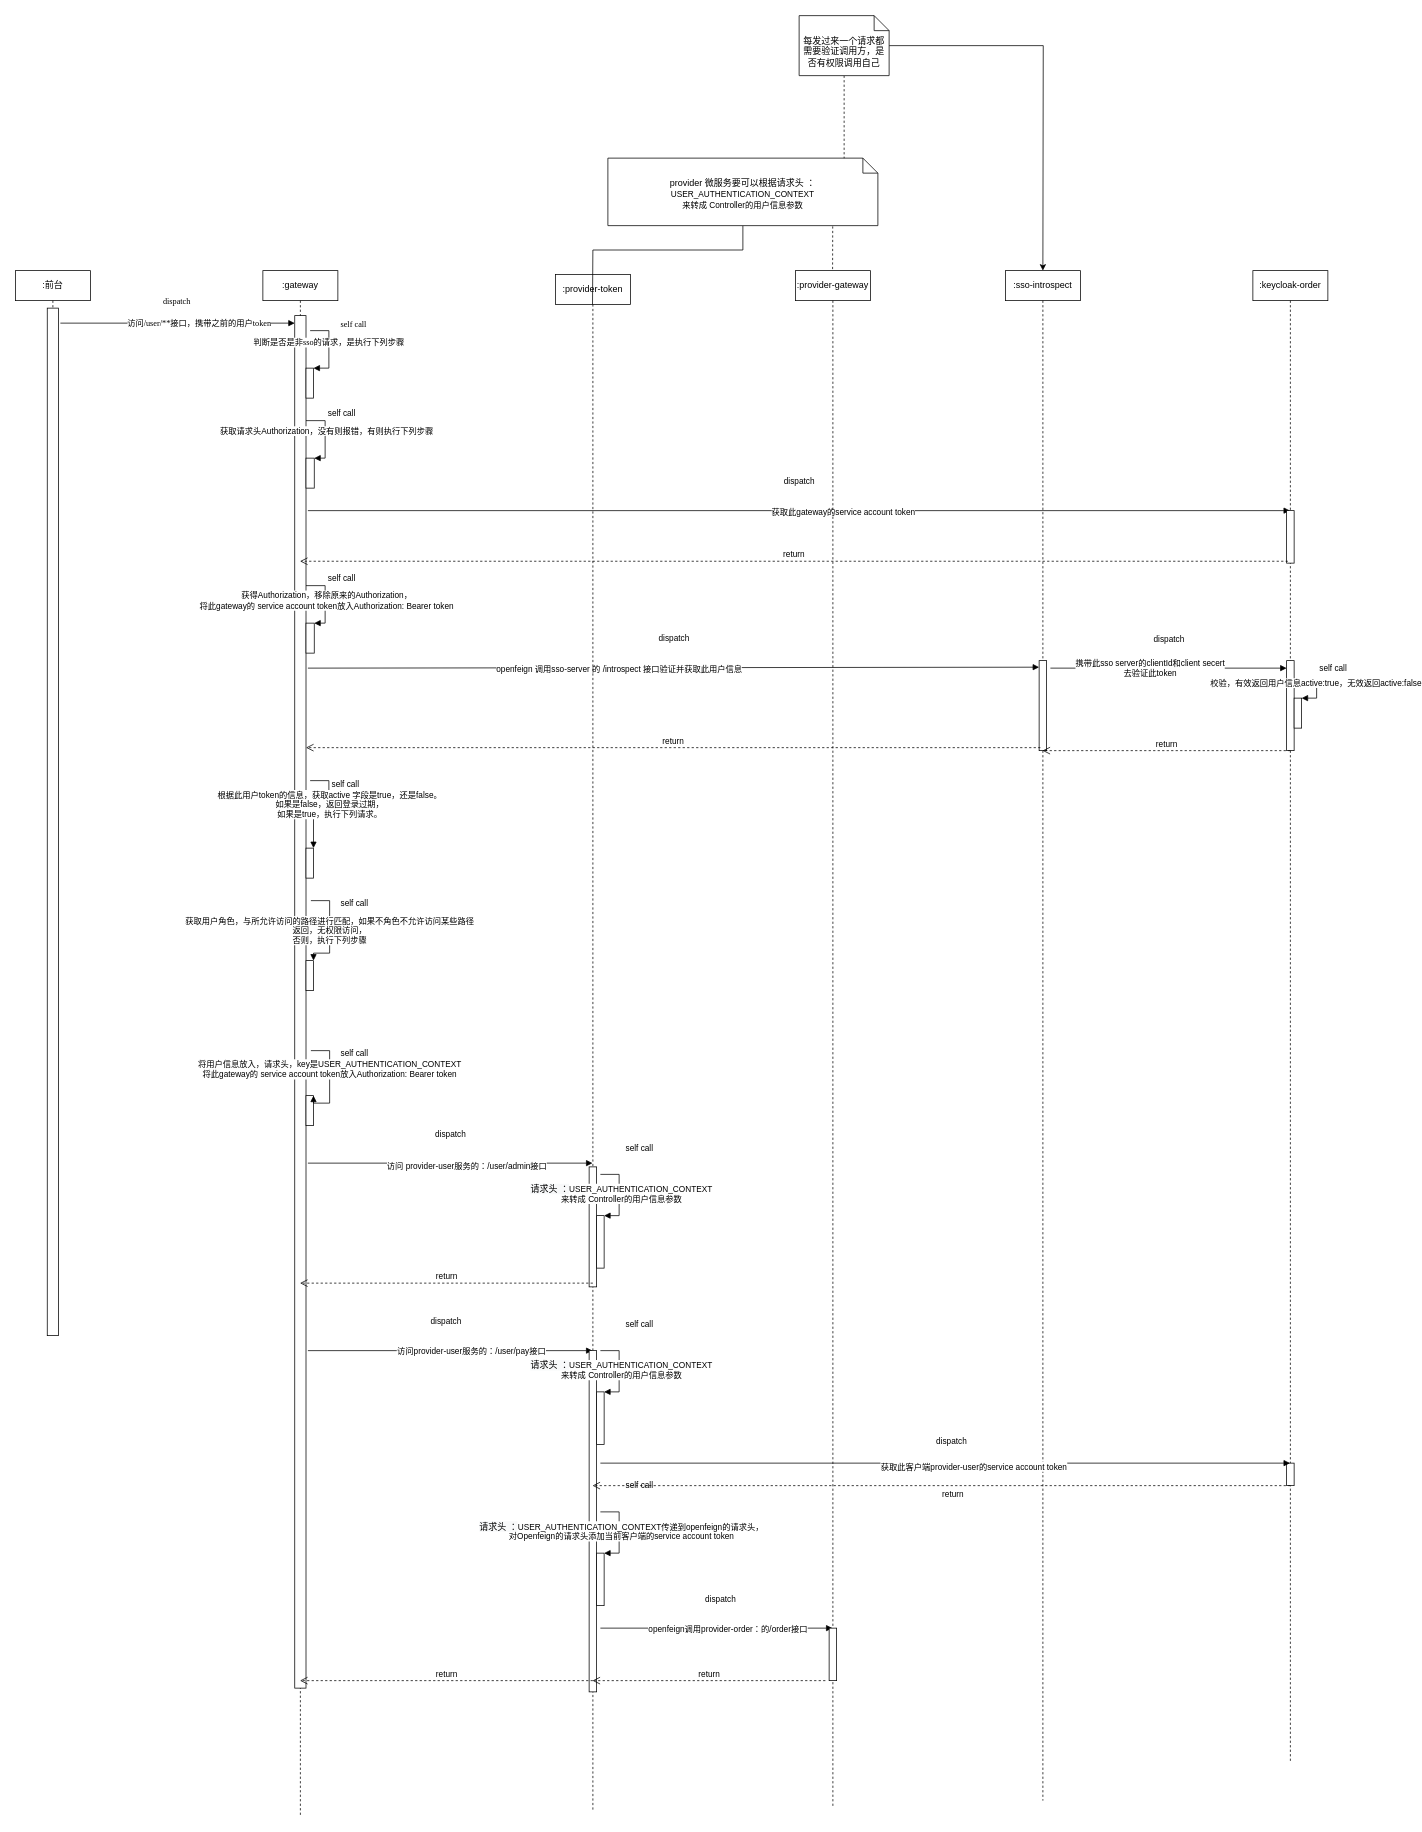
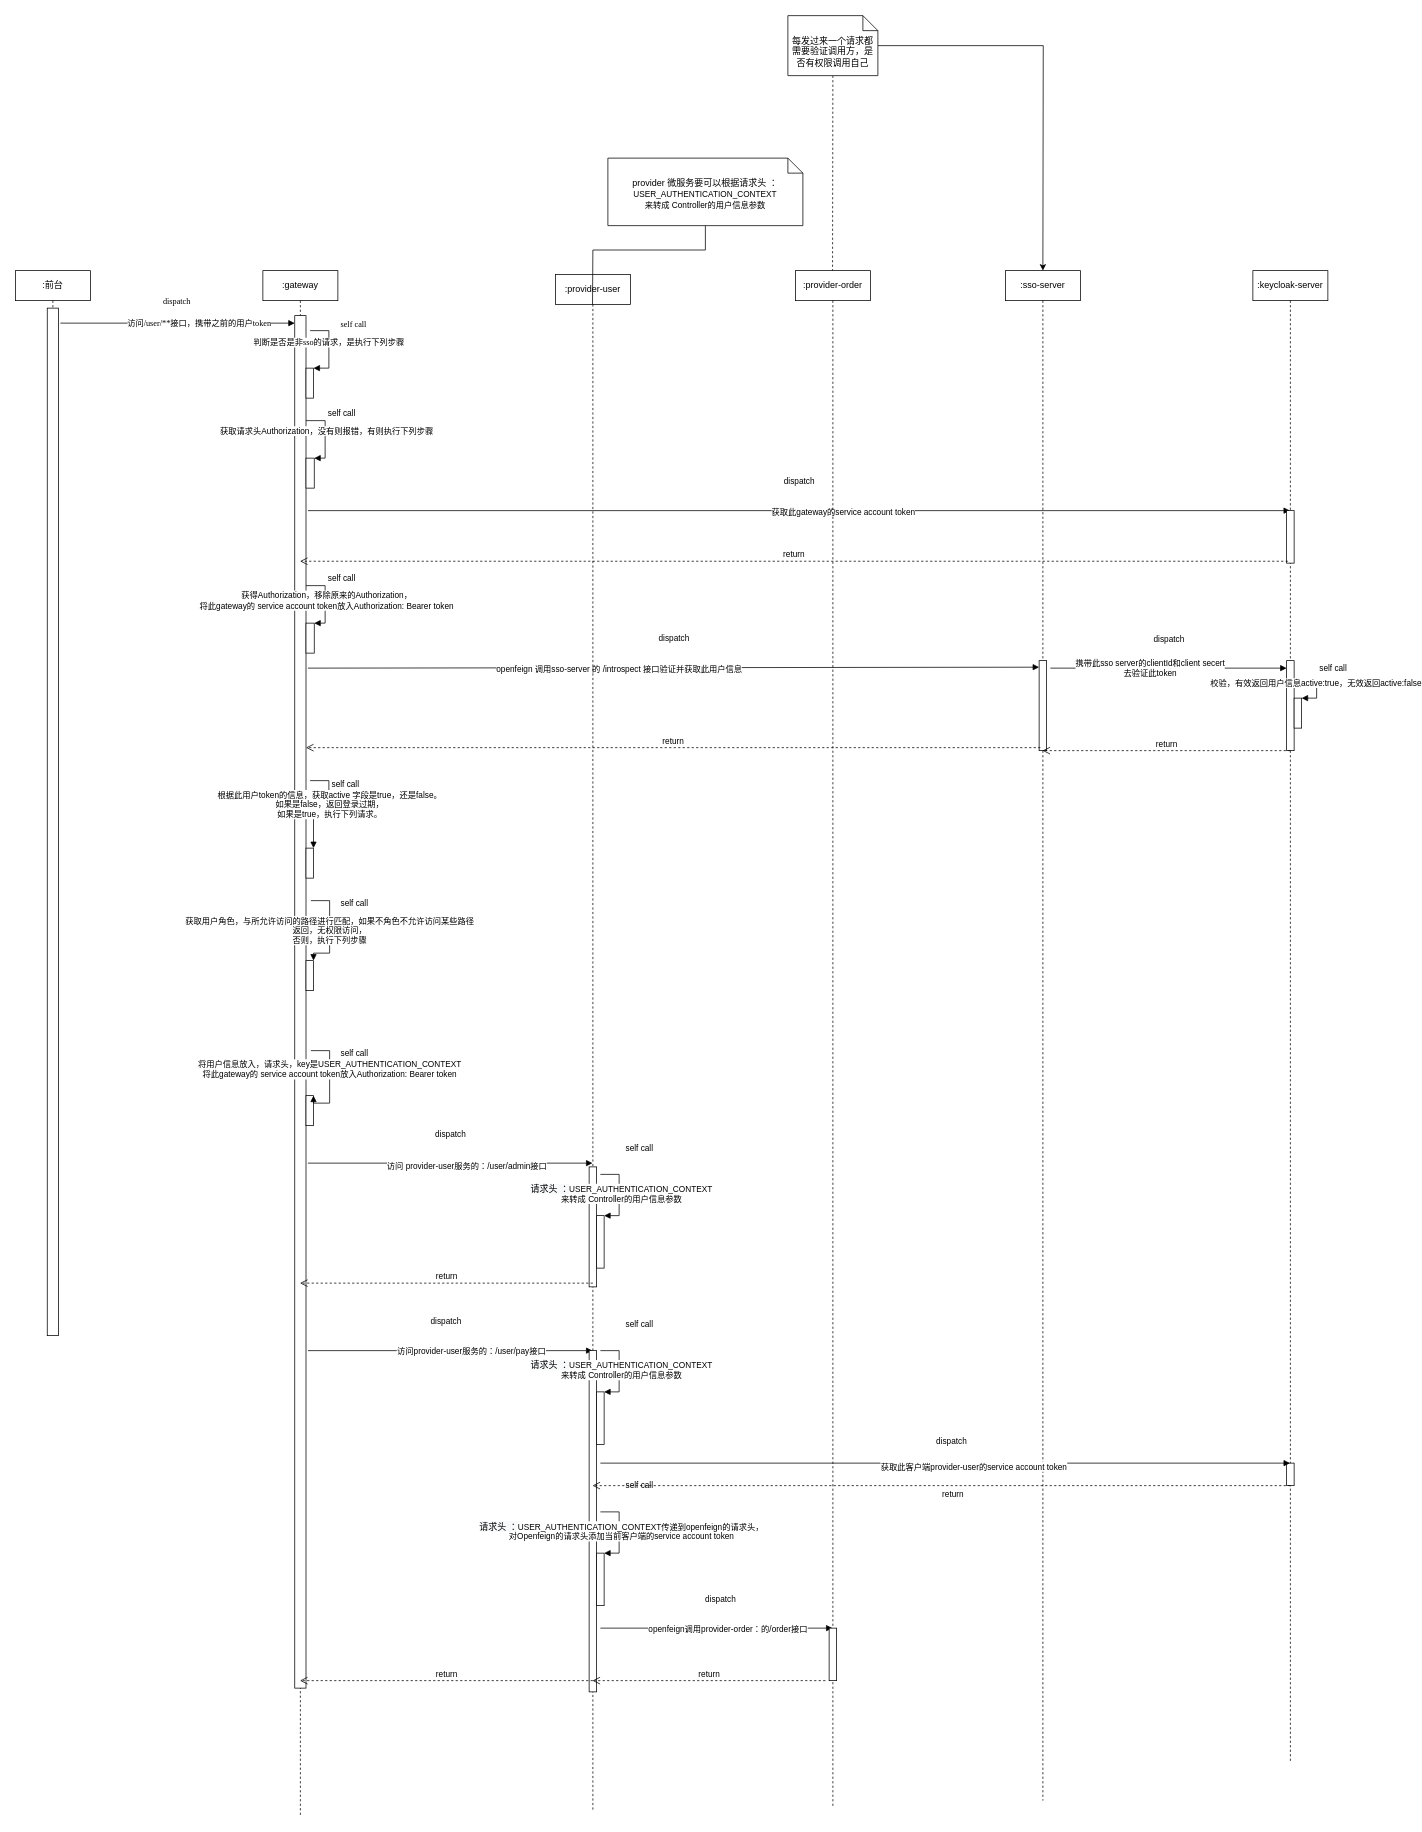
- <mxCell id="43" value="每发过来一个请求都需要验证调用方，是否有权限调用自己" style="shape=note2;boundedLbl=1;whiteSpace=wrap;html=1;size=20;verticalAlign=top;align=center;" vertex="1" parent="1"><mxGeometry x="1065" y="20" width="120" height="80" as="geometry" /></mxCell>
+ <mxCell id="43" value="每发过来一个请求都需要验证调用方，是否有权限调用自己" style="shape=note2;boundedLbl=1;whiteSpace=wrap;html=1;size=20;verticalAlign=top;align=center;" vertex="1" parent="1"><mxGeometry x="1050" y="20" width="120" height="80" as="geometry" /></mxCell>
- <mxCell id="64" value="provider 微服务要可以根据请求头 ：&lt;span style=&quot;font-size: 11px ; background-color: rgb(255 , 255 , 255)&quot;&gt;USER_AUTHENTICATION_CONTEXT&lt;br&gt;来转成 Controller的用户信息参数&lt;/span&gt;" style="shape=note2;boundedLbl=1;whiteSpace=wrap;html=1;size=20;verticalAlign=top;align=center;" vertex="1" parent="1"><mxGeometry x="810" y="210" width="360" height="90" as="geometry" /></mxCell>
+ <mxCell id="64" value="provider 微服务要可以根据请求头 ：&lt;span style=&quot;font-size: 11px ; background-color: rgb(255 , 255 , 255)&quot;&gt;USER_AUTHENTICATION_CONTEXT&lt;br&gt;来转成 Controller的用户信息参数&lt;/span&gt;" style="shape=note2;boundedLbl=1;whiteSpace=wrap;html=1;size=20;verticalAlign=top;align=center;" vertex="1" parent="1"><mxGeometry x="810" y="210" width="260" height="90" as="geometry" /></mxCell>
- <mxCell id="61" value=":provider-gateway" style="shape=umlLifeline;perimeter=lifelinePerimeter;whiteSpace=wrap;html=1;container=1;collapsible=0;recursiveResize=0;outlineConnect=0;" vertex="1" parent="1"><mxGeometry x="1060" width="100" height="2050" as="geometry" y="360" /></mxCell>
+ <mxCell id="61" value=":provider-order" style="shape=umlLifeline;perimeter=lifelinePerimeter;whiteSpace=wrap;html=1;container=1;collapsible=0;recursiveResize=0;outlineConnect=0;" vertex="1" parent="1"><mxGeometry x="1060" width="100" height="2050" as="geometry" y="360" /></mxCell>
- <mxCell id="28" value=":sso-introspect" style="shape=umlLifeline;perimeter=lifelinePerimeter;whiteSpace=wrap;html=1;container=1;collapsible=0;recursiveResize=0;outlineConnect=0;" vertex="1" parent="1"><mxGeometry x="1340" width="100" height="2040" as="geometry" y="360" /></mxCell>
+ <mxCell id="28" value=":sso-server" style="shape=umlLifeline;perimeter=lifelinePerimeter;whiteSpace=wrap;html=1;container=1;collapsible=0;recursiveResize=0;outlineConnect=0;" vertex="1" parent="1"><mxGeometry x="1340" width="100" height="2040" as="geometry" y="360" /></mxCell>
- <mxCell id="30" value=":keycloak-order" style="shape=umlLifeline;perimeter=lifelinePerimeter;whiteSpace=wrap;html=1;container=1;collapsible=0;recursiveResize=0;outlineConnect=0;" vertex="1" parent="1"><mxGeometry x="1670" width="100" height="1990" as="geometry" y="360" /></mxCell>
+ <mxCell id="30" value=":keycloak-server" style="shape=umlLifeline;perimeter=lifelinePerimeter;whiteSpace=wrap;html=1;container=1;collapsible=0;recursiveResize=0;outlineConnect=0;" vertex="1" parent="1"><mxGeometry x="1670" width="100" height="1990" as="geometry" y="360" /></mxCell>
- <mxCell id="51" value=":provider-token" style="shape=umlLifeline;perimeter=lifelinePerimeter;whiteSpace=wrap;html=1;container=1;collapsible=0;recursiveResize=0;outlineConnect=0;" vertex="1" parent="1"><mxGeometry x="740" y="365" width="100" height="2050" as="geometry" /></mxCell>
+ <mxCell id="51" value=":provider-user" style="shape=umlLifeline;perimeter=lifelinePerimeter;whiteSpace=wrap;html=1;container=1;collapsible=0;recursiveResize=0;outlineConnect=0;" vertex="1" parent="1"><mxGeometry x="740" y="365" width="100" height="2050" as="geometry" /></mxCell>
